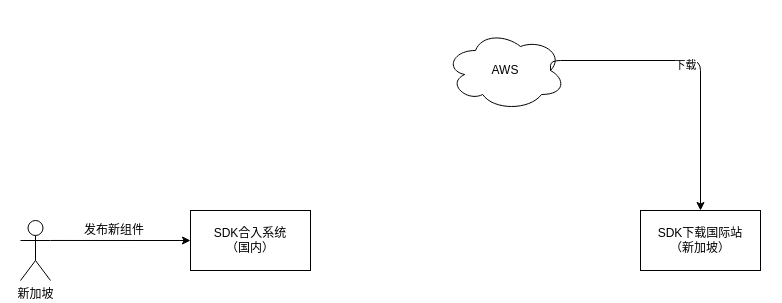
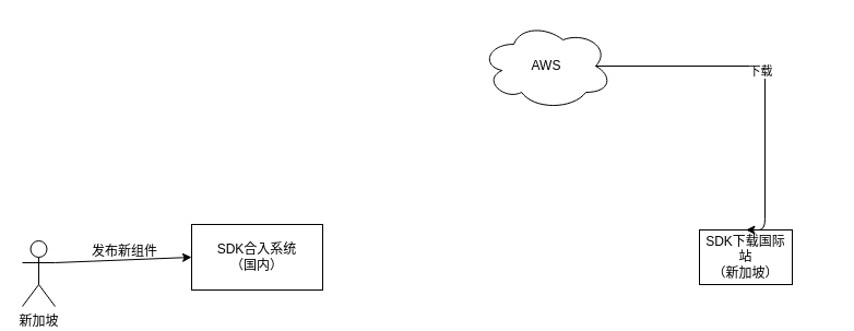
- <mxCell id="6" value="AWS" style="ellipse;shape=cloud;whiteSpace=wrap;html=1;" vertex="1" parent="1"><mxGeometry x="445" y="30" width="120" height="80" as="geometry" /></mxCell>
+ <mxCell id="6" value="AWS" style="ellipse;shape=cloud;whiteSpace=wrap;html=1;" vertex="1" parent="1"><mxGeometry x="440" y="20" width="120" height="80" as="geometry" /></mxCell>
- <mxCell id="2" value="SDK合入系统&lt;br&gt;（国内）" style="rounded=0;whiteSpace=wrap;html=1;" vertex="1" parent="1"><mxGeometry x="190" y="210" width="120" height="60" as="geometry" /></mxCell>
+ <mxCell id="2" value="SDK合入系统&lt;br&gt;（国内）" style="rounded=0;whiteSpace=wrap;html=1;" vertex="1" parent="1"><mxGeometry x="175" y="205" width="120" height="60" as="geometry" /></mxCell>
- <mxCell id="7" value="SDK下载国际站&lt;br&gt;（新加坡）" style="rounded=0;whiteSpace=wrap;html=1;" vertex="1" parent="1"><mxGeometry x="640" y="210" width="120" height="60" as="geometry" /></mxCell>
+ <mxCell id="7" value="SDK下载国际站&lt;br&gt;（新加坡）" style="rounded=0;whiteSpace=wrap;html=1;" vertex="1" parent="1"><mxGeometry x="640" y="210" width="85" height="50" as="geometry" /></mxCell>
